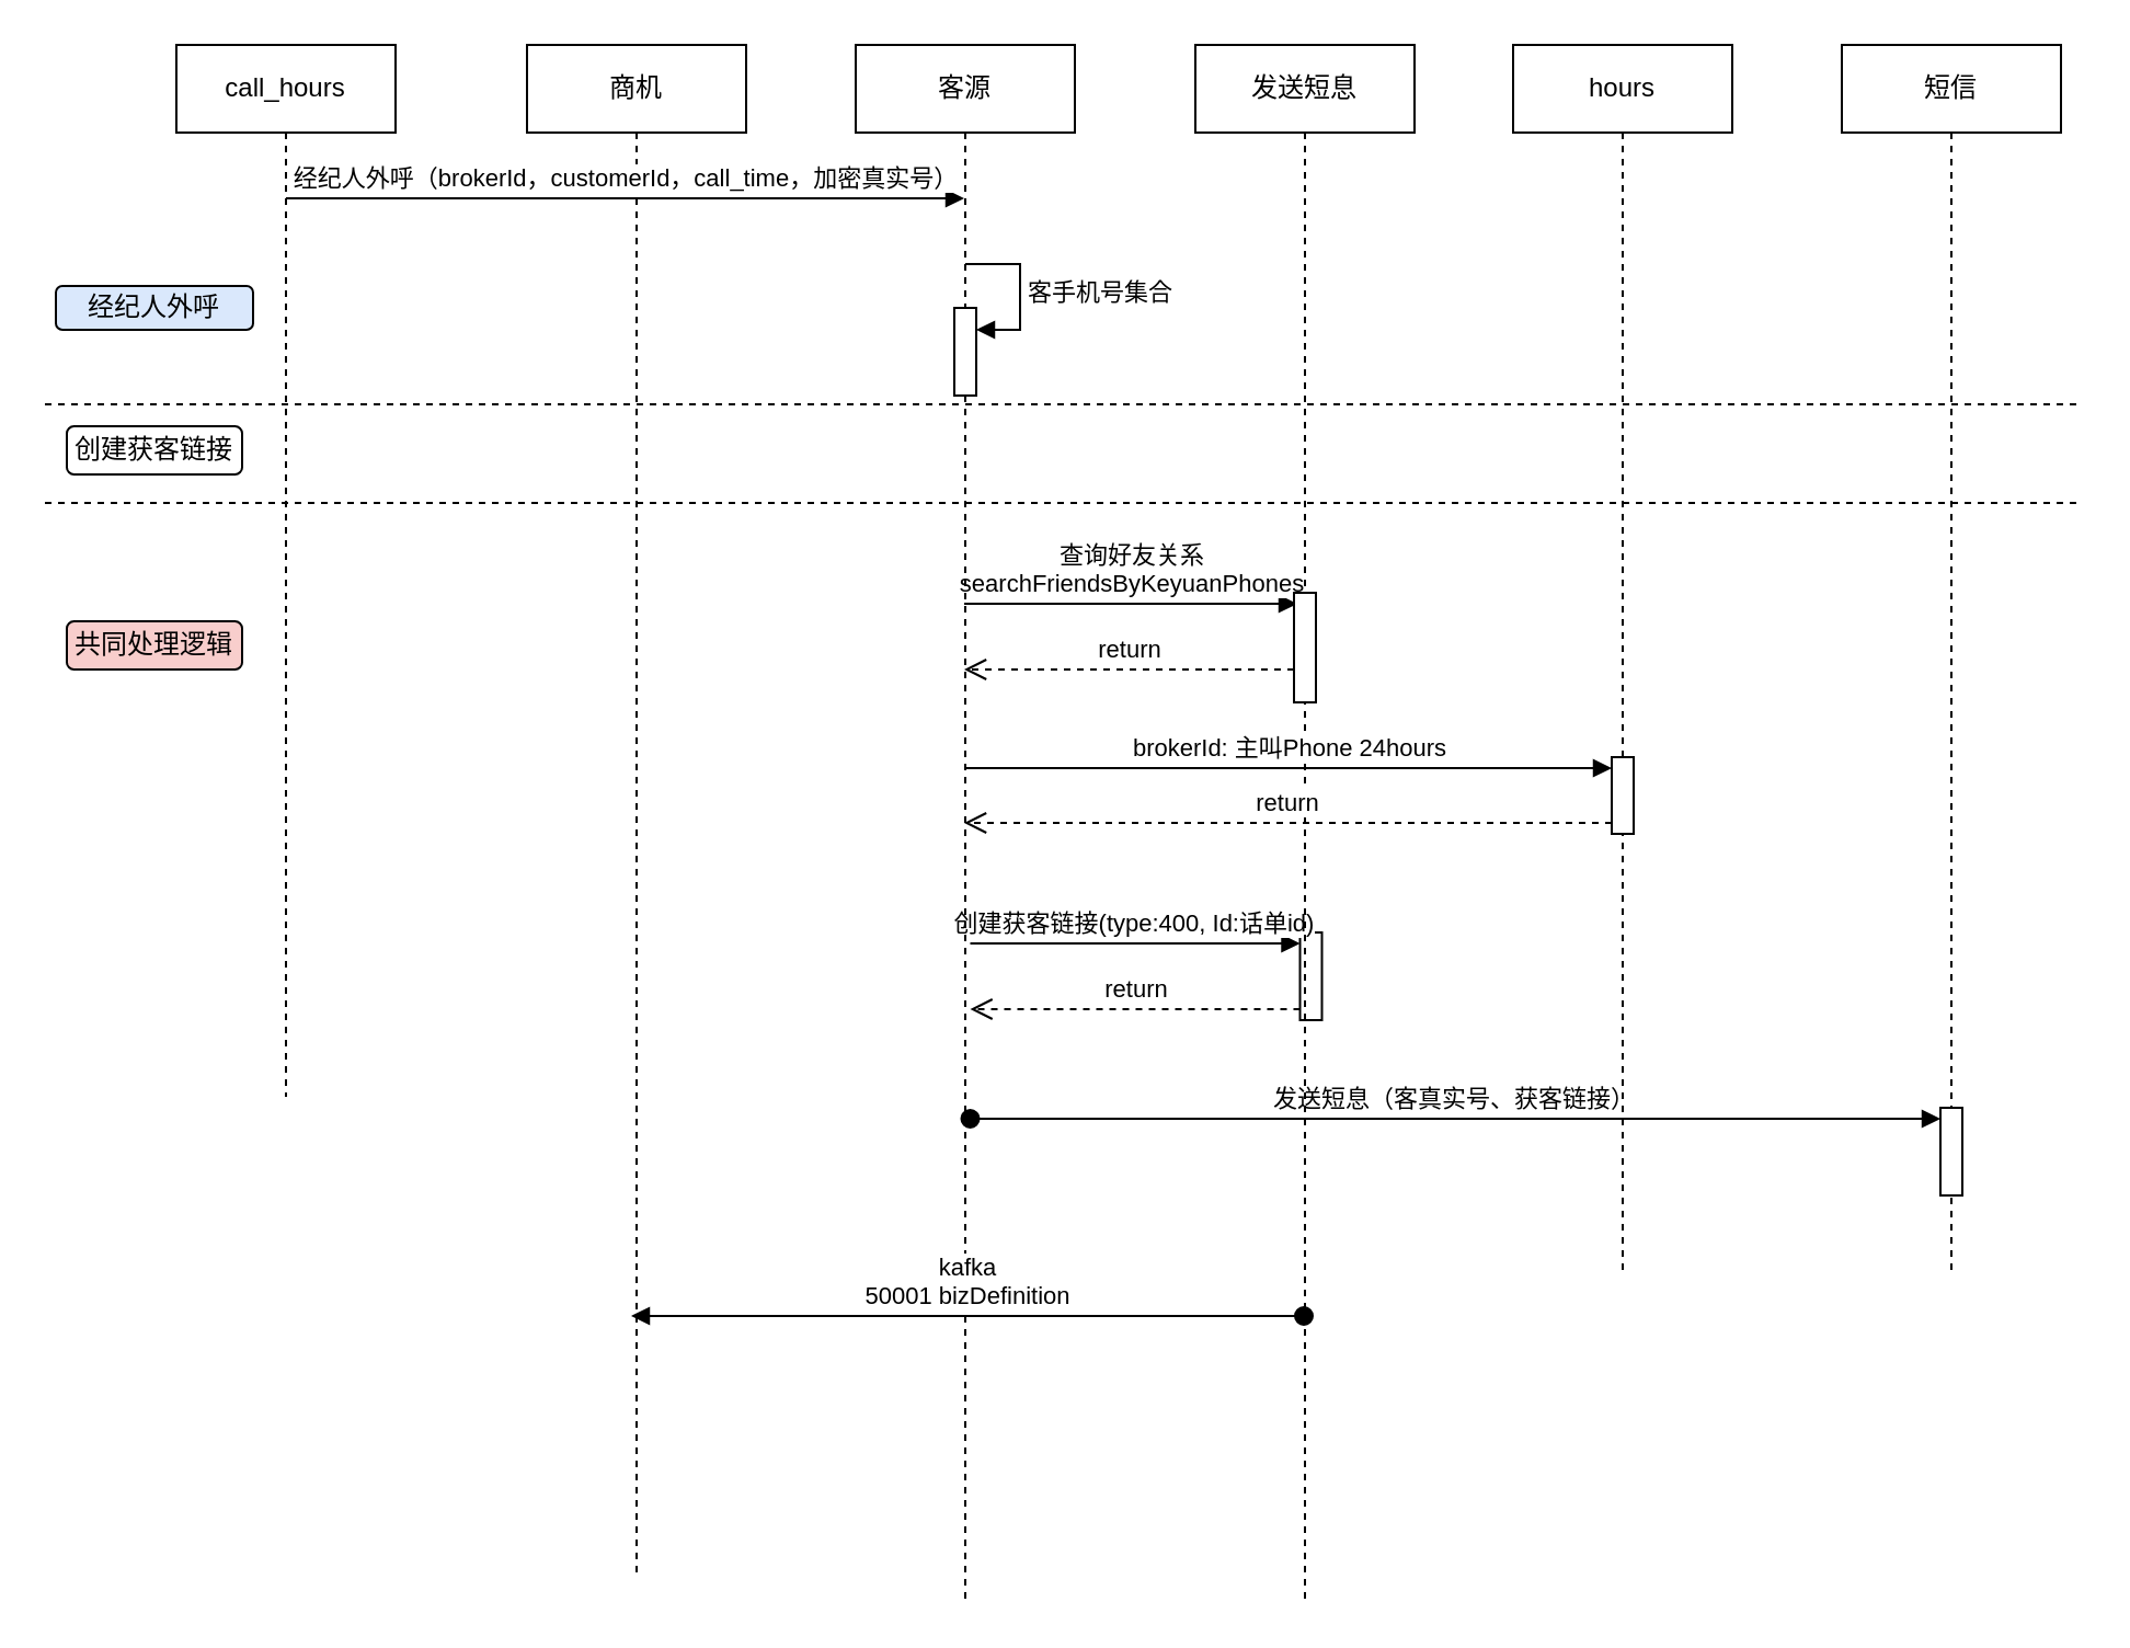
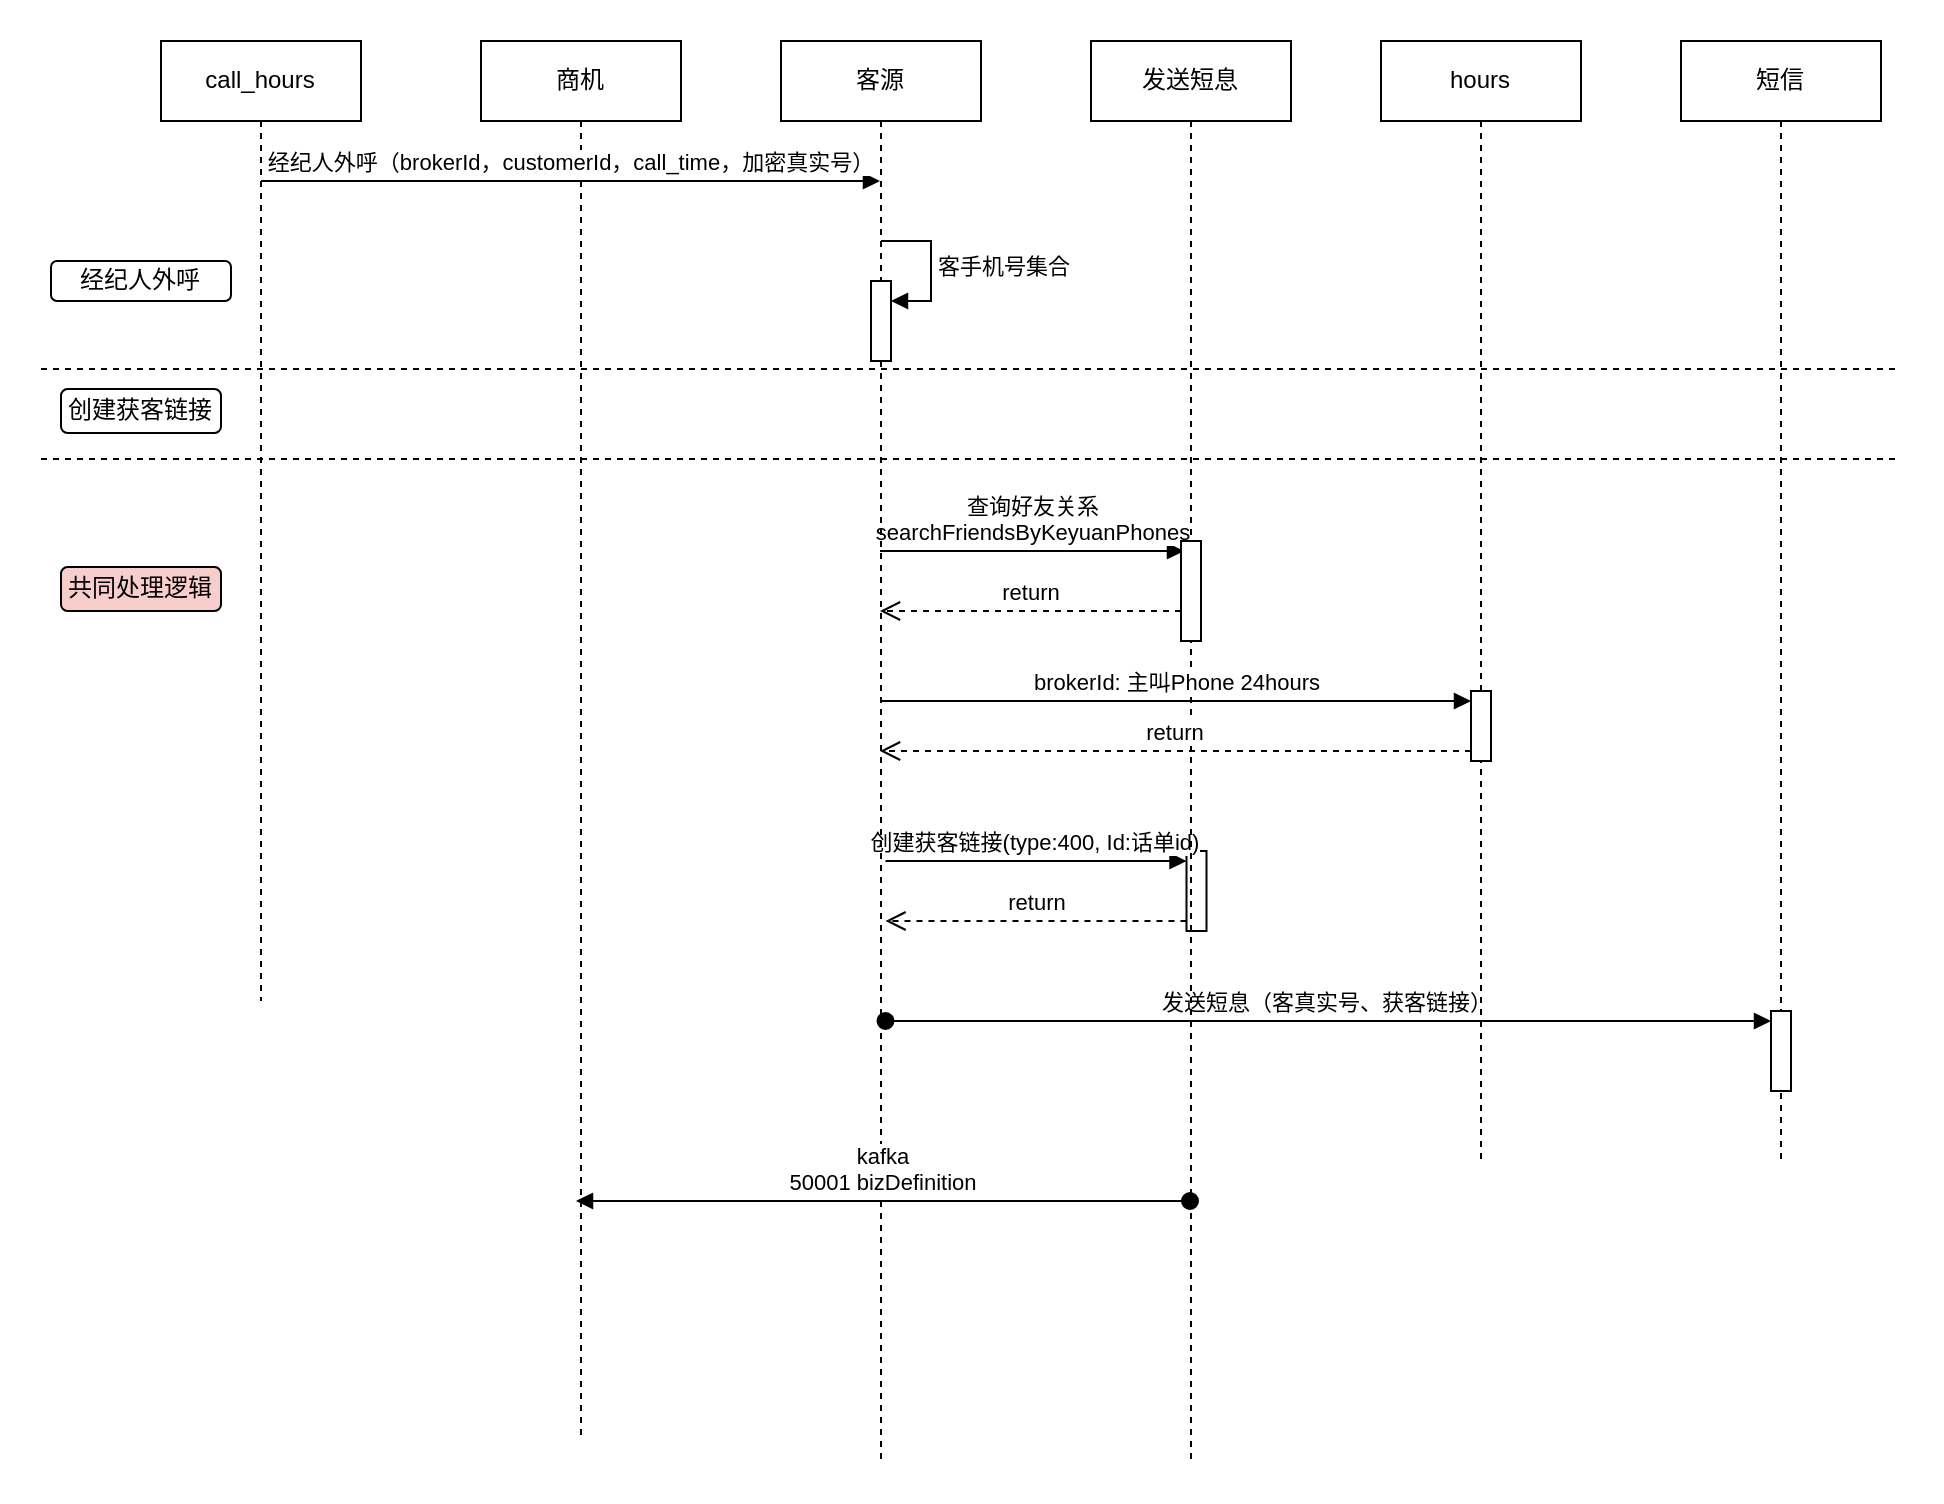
- <mxCell id="25" value="经纪人外呼" style="rounded=1;whiteSpace=wrap;html=1;fillColor=#dae8fc;" vertex="1" parent="1"><mxGeometry x="25" y="130" width="90" height="20" as="geometry" /></mxCell>
+ <mxCell id="25" value="经纪人外呼" style="rounded=1;whiteSpace=wrap;html=1;" vertex="1" parent="1"><mxGeometry x="25" y="130" width="90" height="20" as="geometry" /></mxCell>
